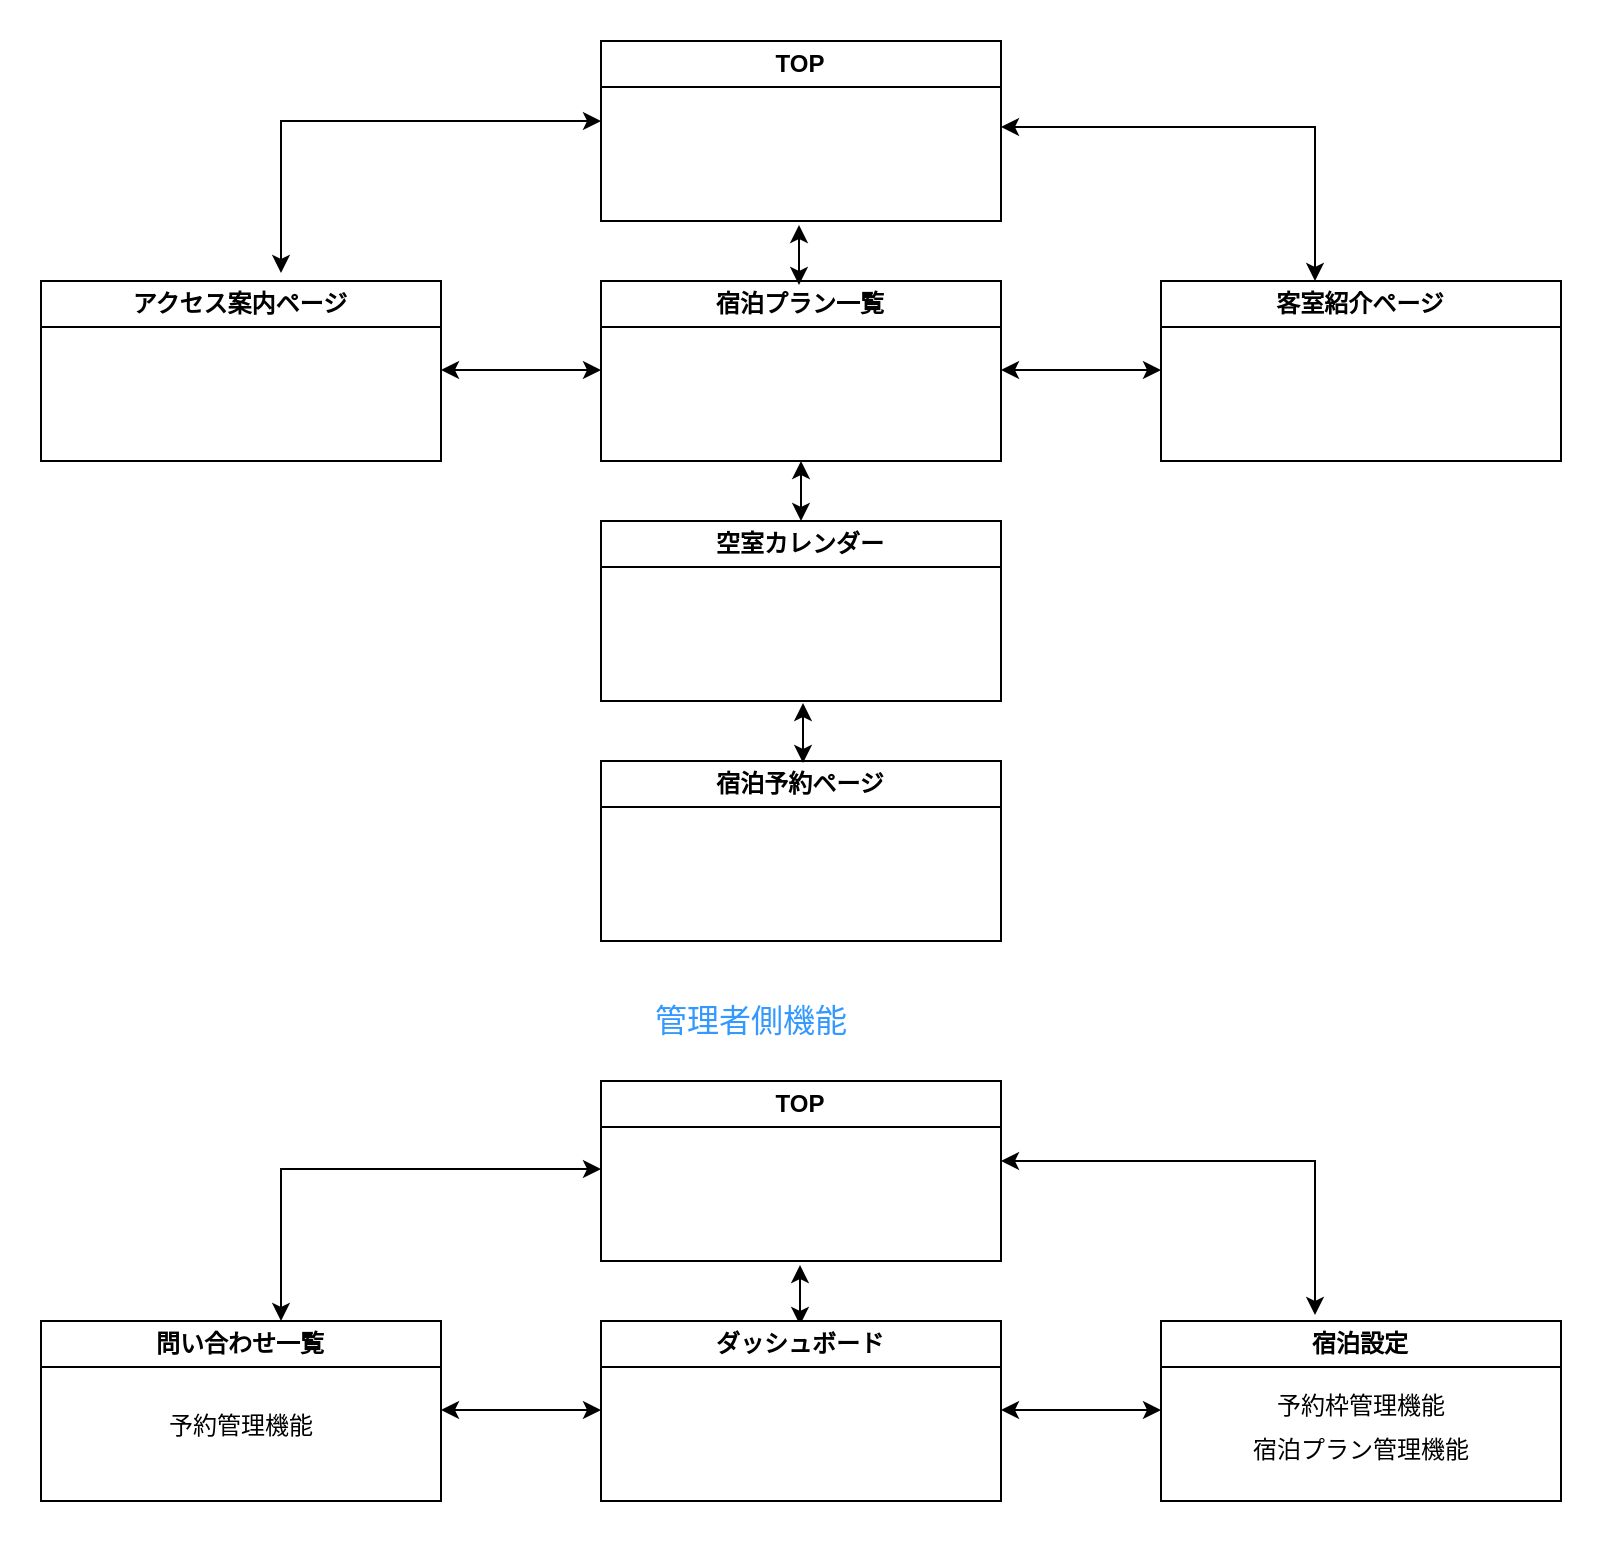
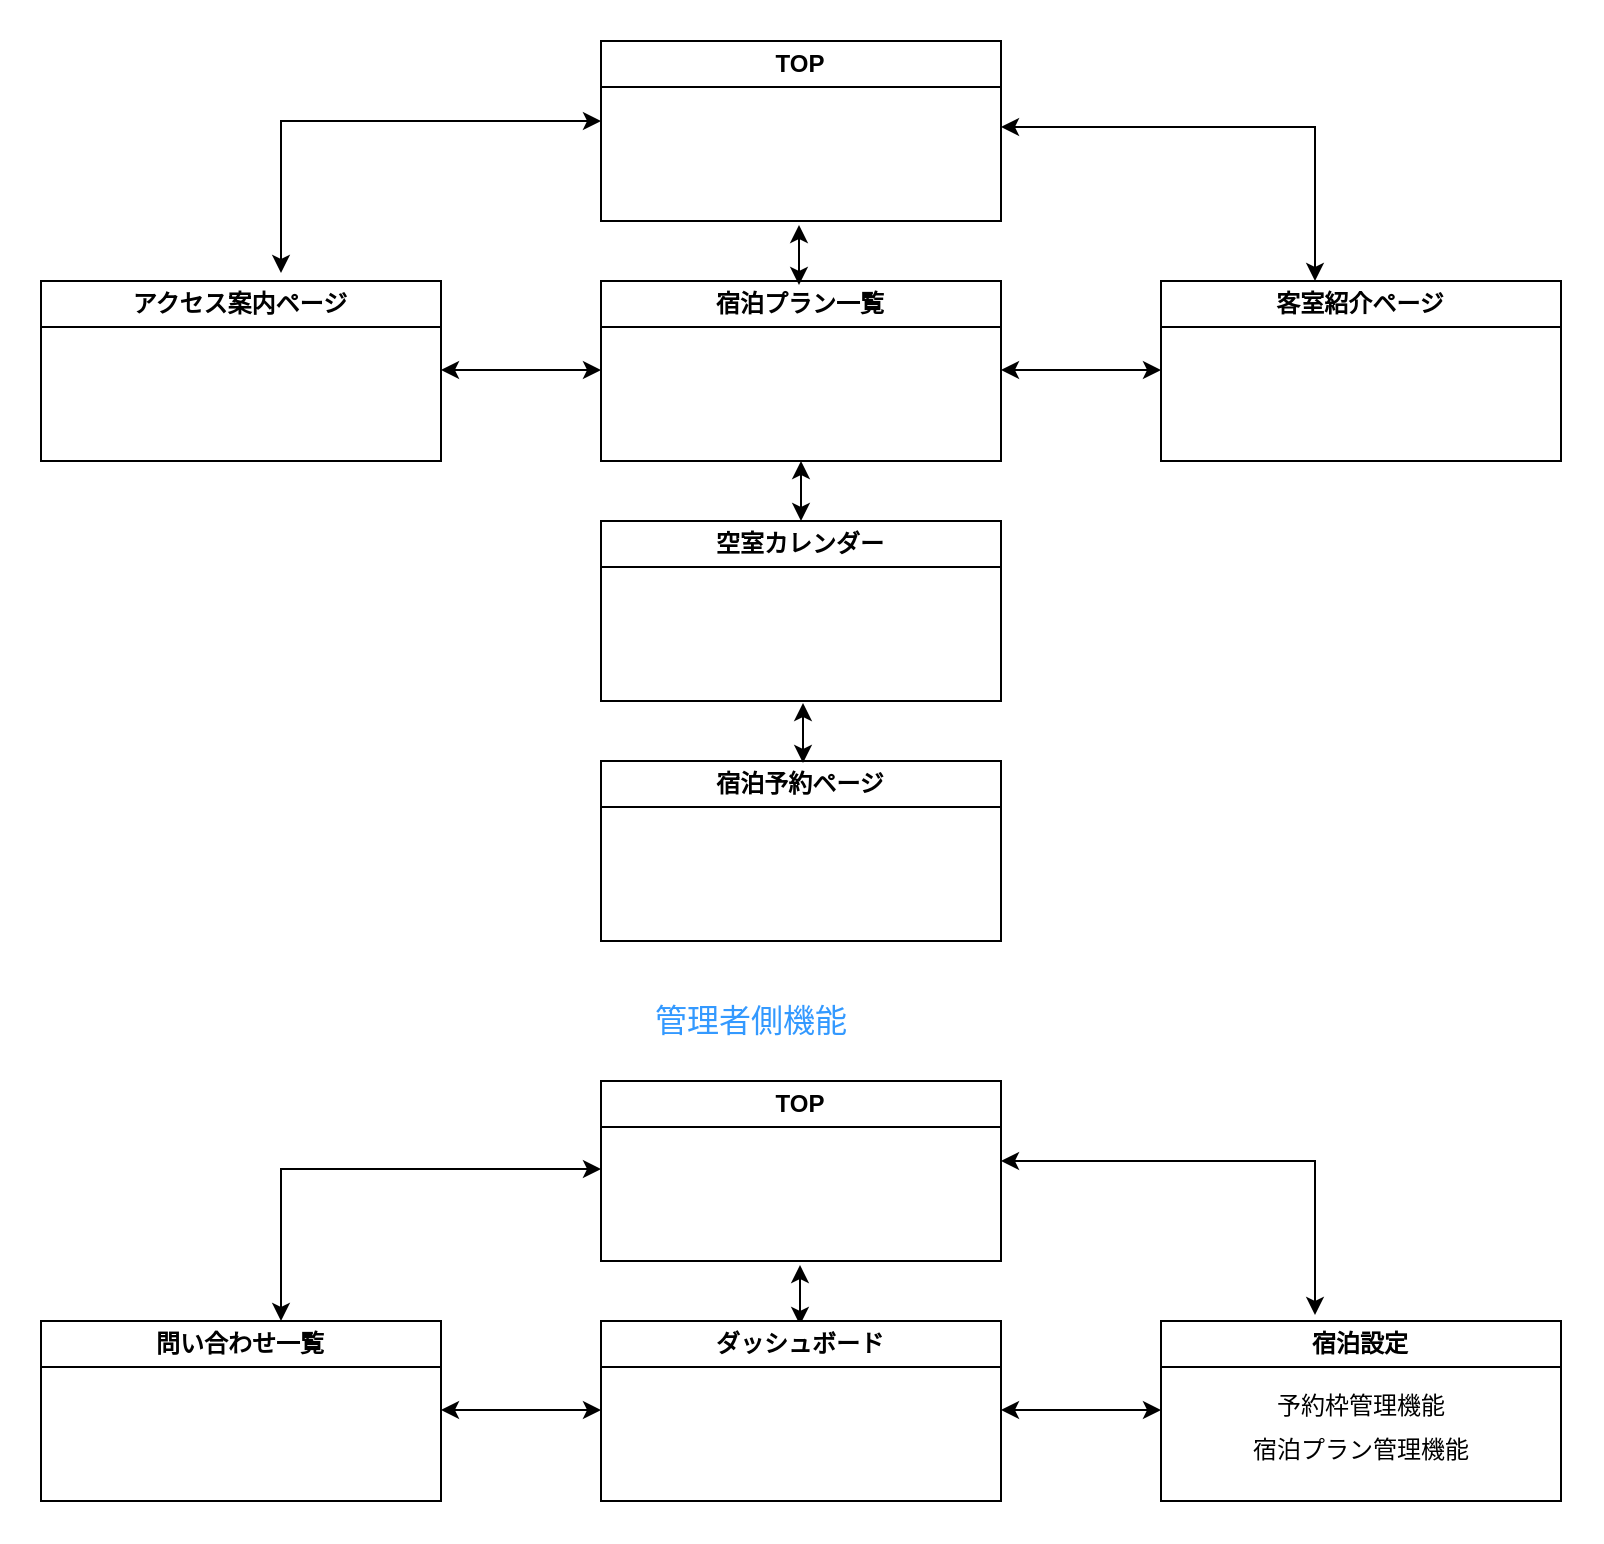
- <mxCell id="20" value="予約管理機能" style="text;html=1;align=center;verticalAlign=middle;resizable=0;points=[];autosize=1;strokeColor=none;fillColor=none;" vertex="1" parent="19"><mxGeometry x="50" y="38" width="100" height="30" as="geometry" /></mxCell>
